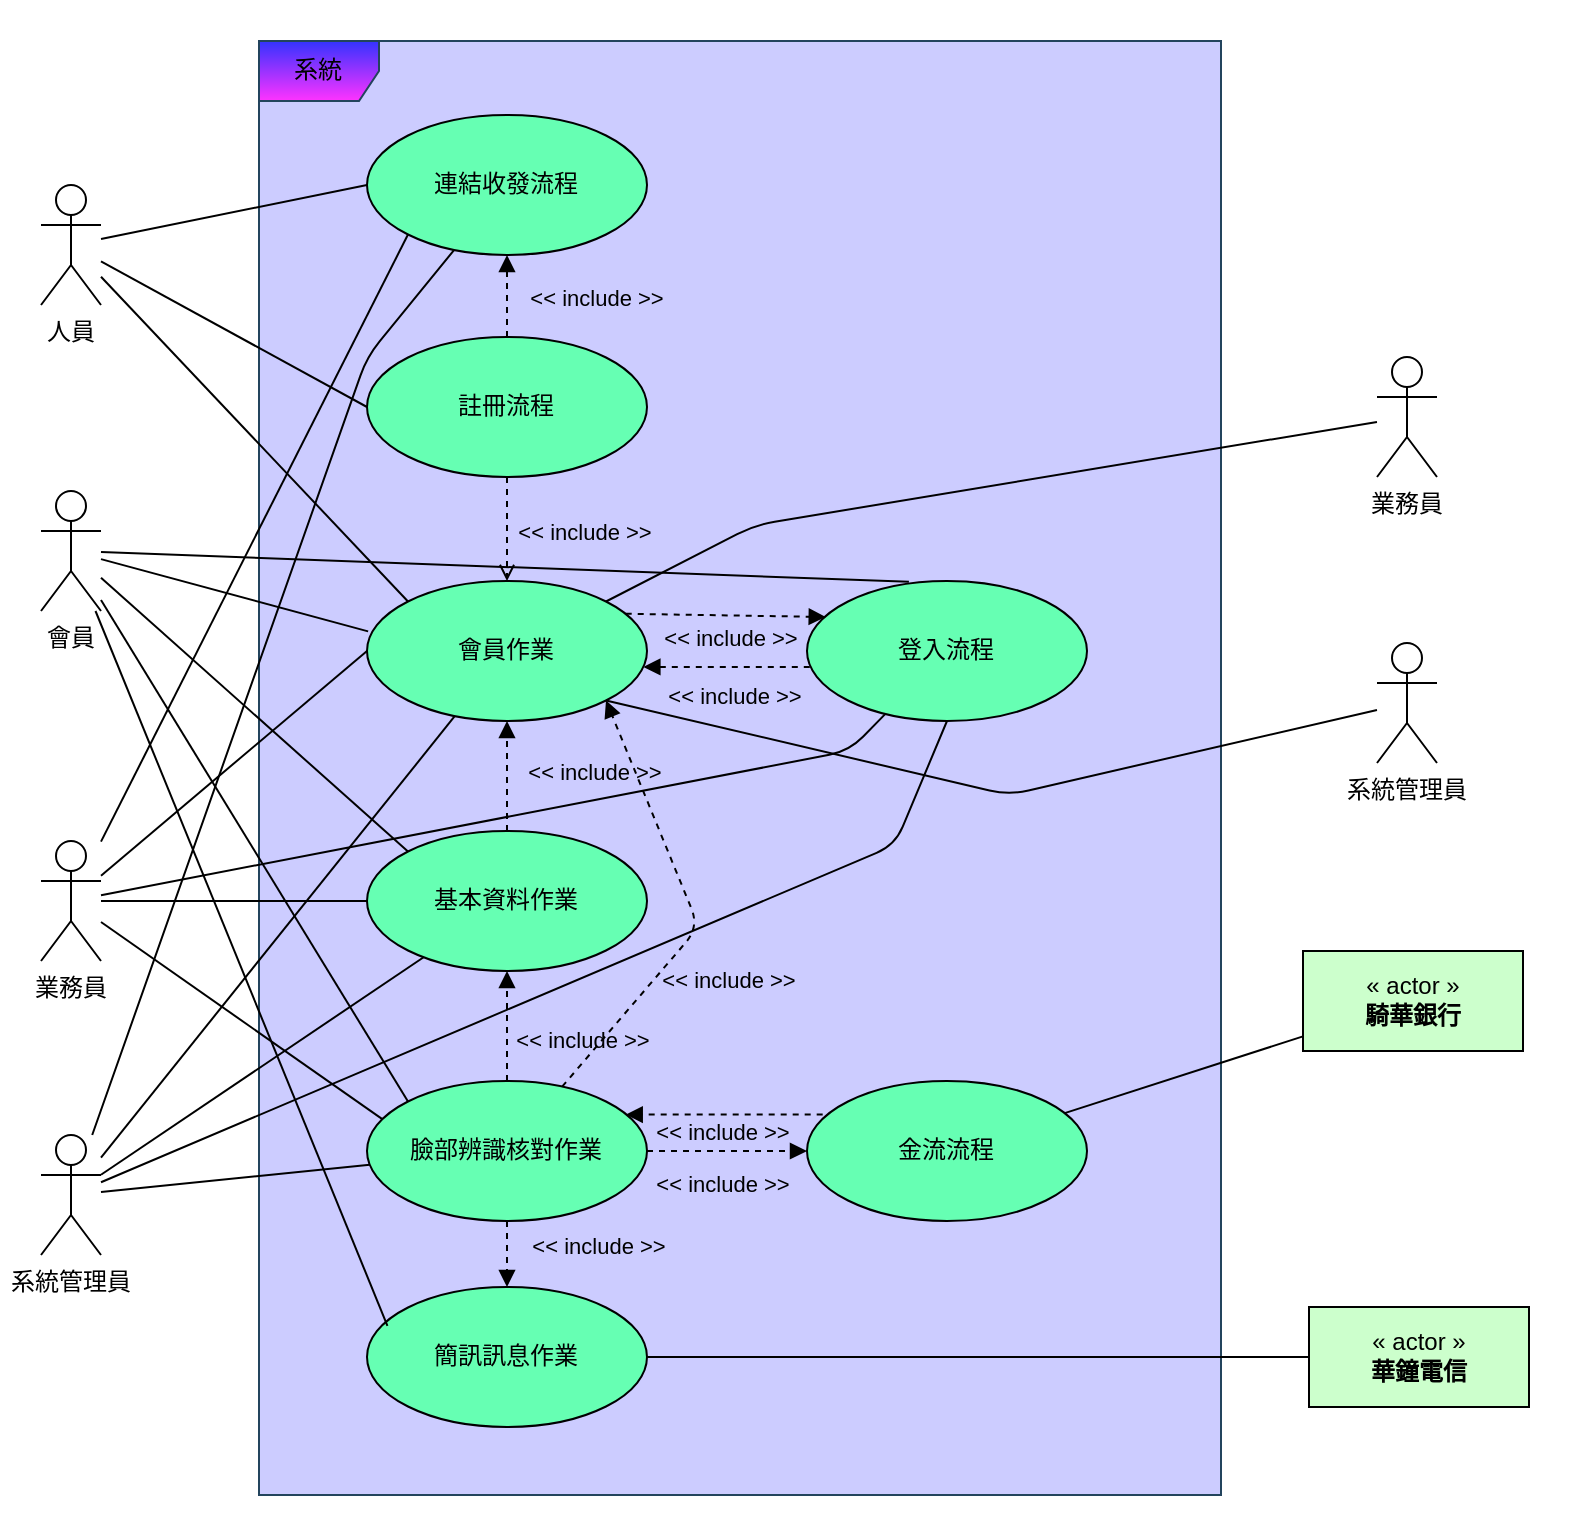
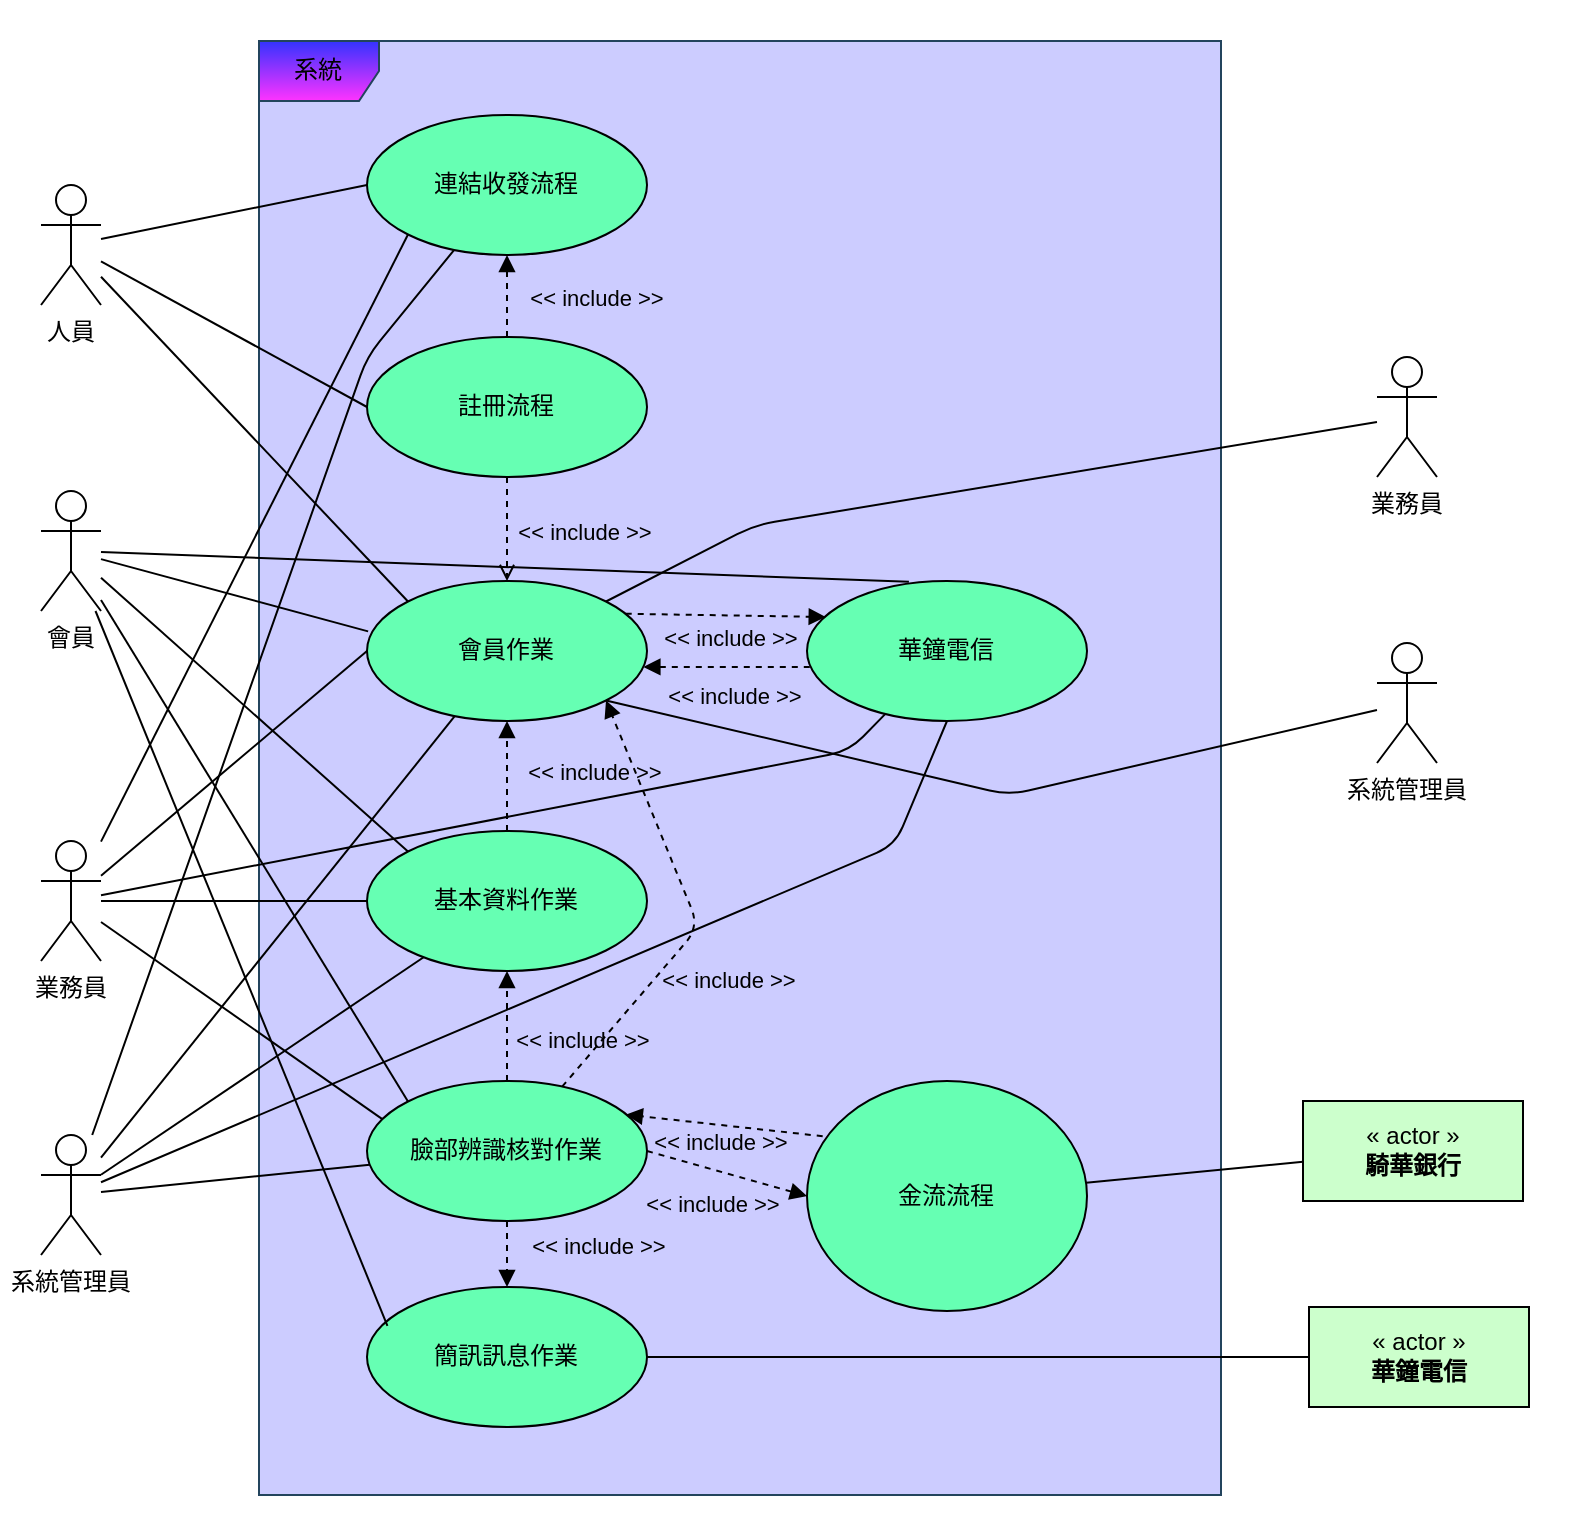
- <mxCell id="12" value="登入流程" style="ellipse;whiteSpace=wrap;html=1;labelBorderColor=none;fontColor=#000000;strokeColor=#000000;fillColor=#66FFB3;gradientColor=none;" vertex="1" parent="1"><mxGeometry x="403" y="290" width="140" height="70" as="geometry" /></mxCell>
+ <mxCell id="12" value="華鐘電信" style="ellipse;whiteSpace=wrap;html=1;labelBorderColor=none;fontColor=#000000;strokeColor=#000000;fillColor=#66FFB3;gradientColor=none;" vertex="1" parent="1"><mxGeometry x="403" y="290" width="140" height="70" as="geometry" /></mxCell>
- <mxCell id="42" value="« actor »&lt;br&gt;&lt;b&gt;騎華銀行&lt;/b&gt;" style="html=1;labelBorderColor=none;fontColor=#000000;strokeColor=#000000;fillColor=#CCFFCC;gradientColor=none;" vertex="1" parent="1"><mxGeometry x="651" y="475" width="110" height="50" as="geometry" /></mxCell>
+ <mxCell id="42" value="« actor »&lt;br&gt;&lt;b&gt;騎華銀行&lt;/b&gt;" style="html=1;labelBorderColor=none;fontColor=#000000;strokeColor=#000000;fillColor=#CCFFCC;gradientColor=none;" vertex="1" parent="1"><mxGeometry x="651" y="550" width="110" height="50" as="geometry" /></mxCell>
- <mxCell id="19" value="金流流程" style="ellipse;whiteSpace=wrap;html=1;labelBorderColor=none;fontColor=#000000;strokeColor=#000000;fillColor=#66FFB3;gradientColor=none;" vertex="1" parent="1"><mxGeometry x="403" y="540" width="140" height="70" as="geometry" /></mxCell>
+ <mxCell id="19" value="金流流程" style="ellipse;whiteSpace=wrap;html=1;labelBorderColor=none;fontColor=#000000;strokeColor=#000000;fillColor=#66FFB3;gradientColor=none;" vertex="1" parent="1"><mxGeometry x="403" y="540" width="140" height="115" as="geometry" /></mxCell>
